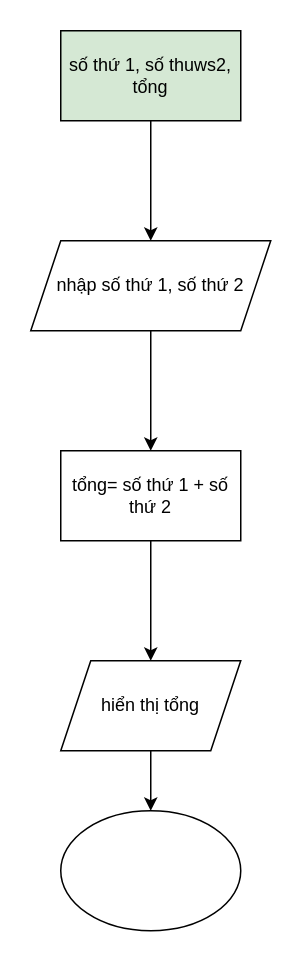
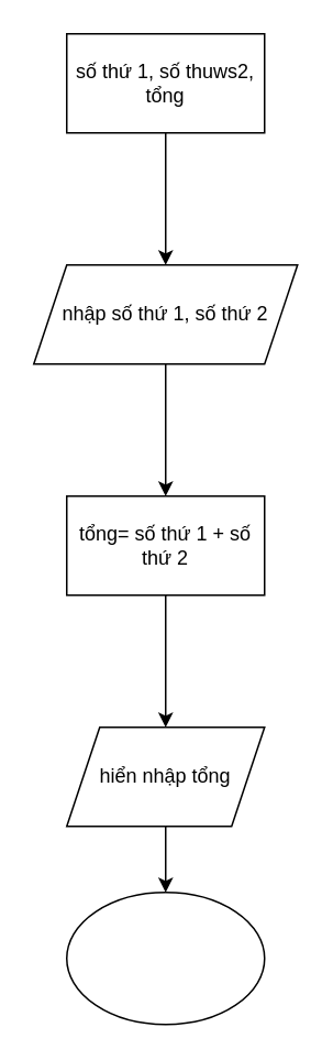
- <mxCell id="3" value="số thứ 1, số thuws2, tổng" style="whiteSpace=wrap;html=1;fillColor=#d5e8d4;" vertex="1" parent="1"><mxGeometry x="40" y="20" width="120" height="60" as="geometry" /></mxCell>
+ <mxCell id="3" value="số thứ 1, số thuws2, tổng" style="whiteSpace=wrap;html=1;" vertex="1" parent="1"><mxGeometry x="40" y="20" width="120" height="60" as="geometry" /></mxCell>
- <mxCell id="9" value="hiển thị tổng" style="shape=parallelogram;perimeter=parallelogramPerimeter;whiteSpace=wrap;html=1;fixedSize=1;" vertex="1" parent="1"><mxGeometry x="40" y="440" width="120" height="60" as="geometry" /></mxCell>
+ <mxCell id="9" value="hiển nhập tổng" style="shape=parallelogram;perimeter=parallelogramPerimeter;whiteSpace=wrap;html=1;fixedSize=1;" vertex="1" parent="1"><mxGeometry x="40" y="440" width="120" height="60" as="geometry" /></mxCell>
